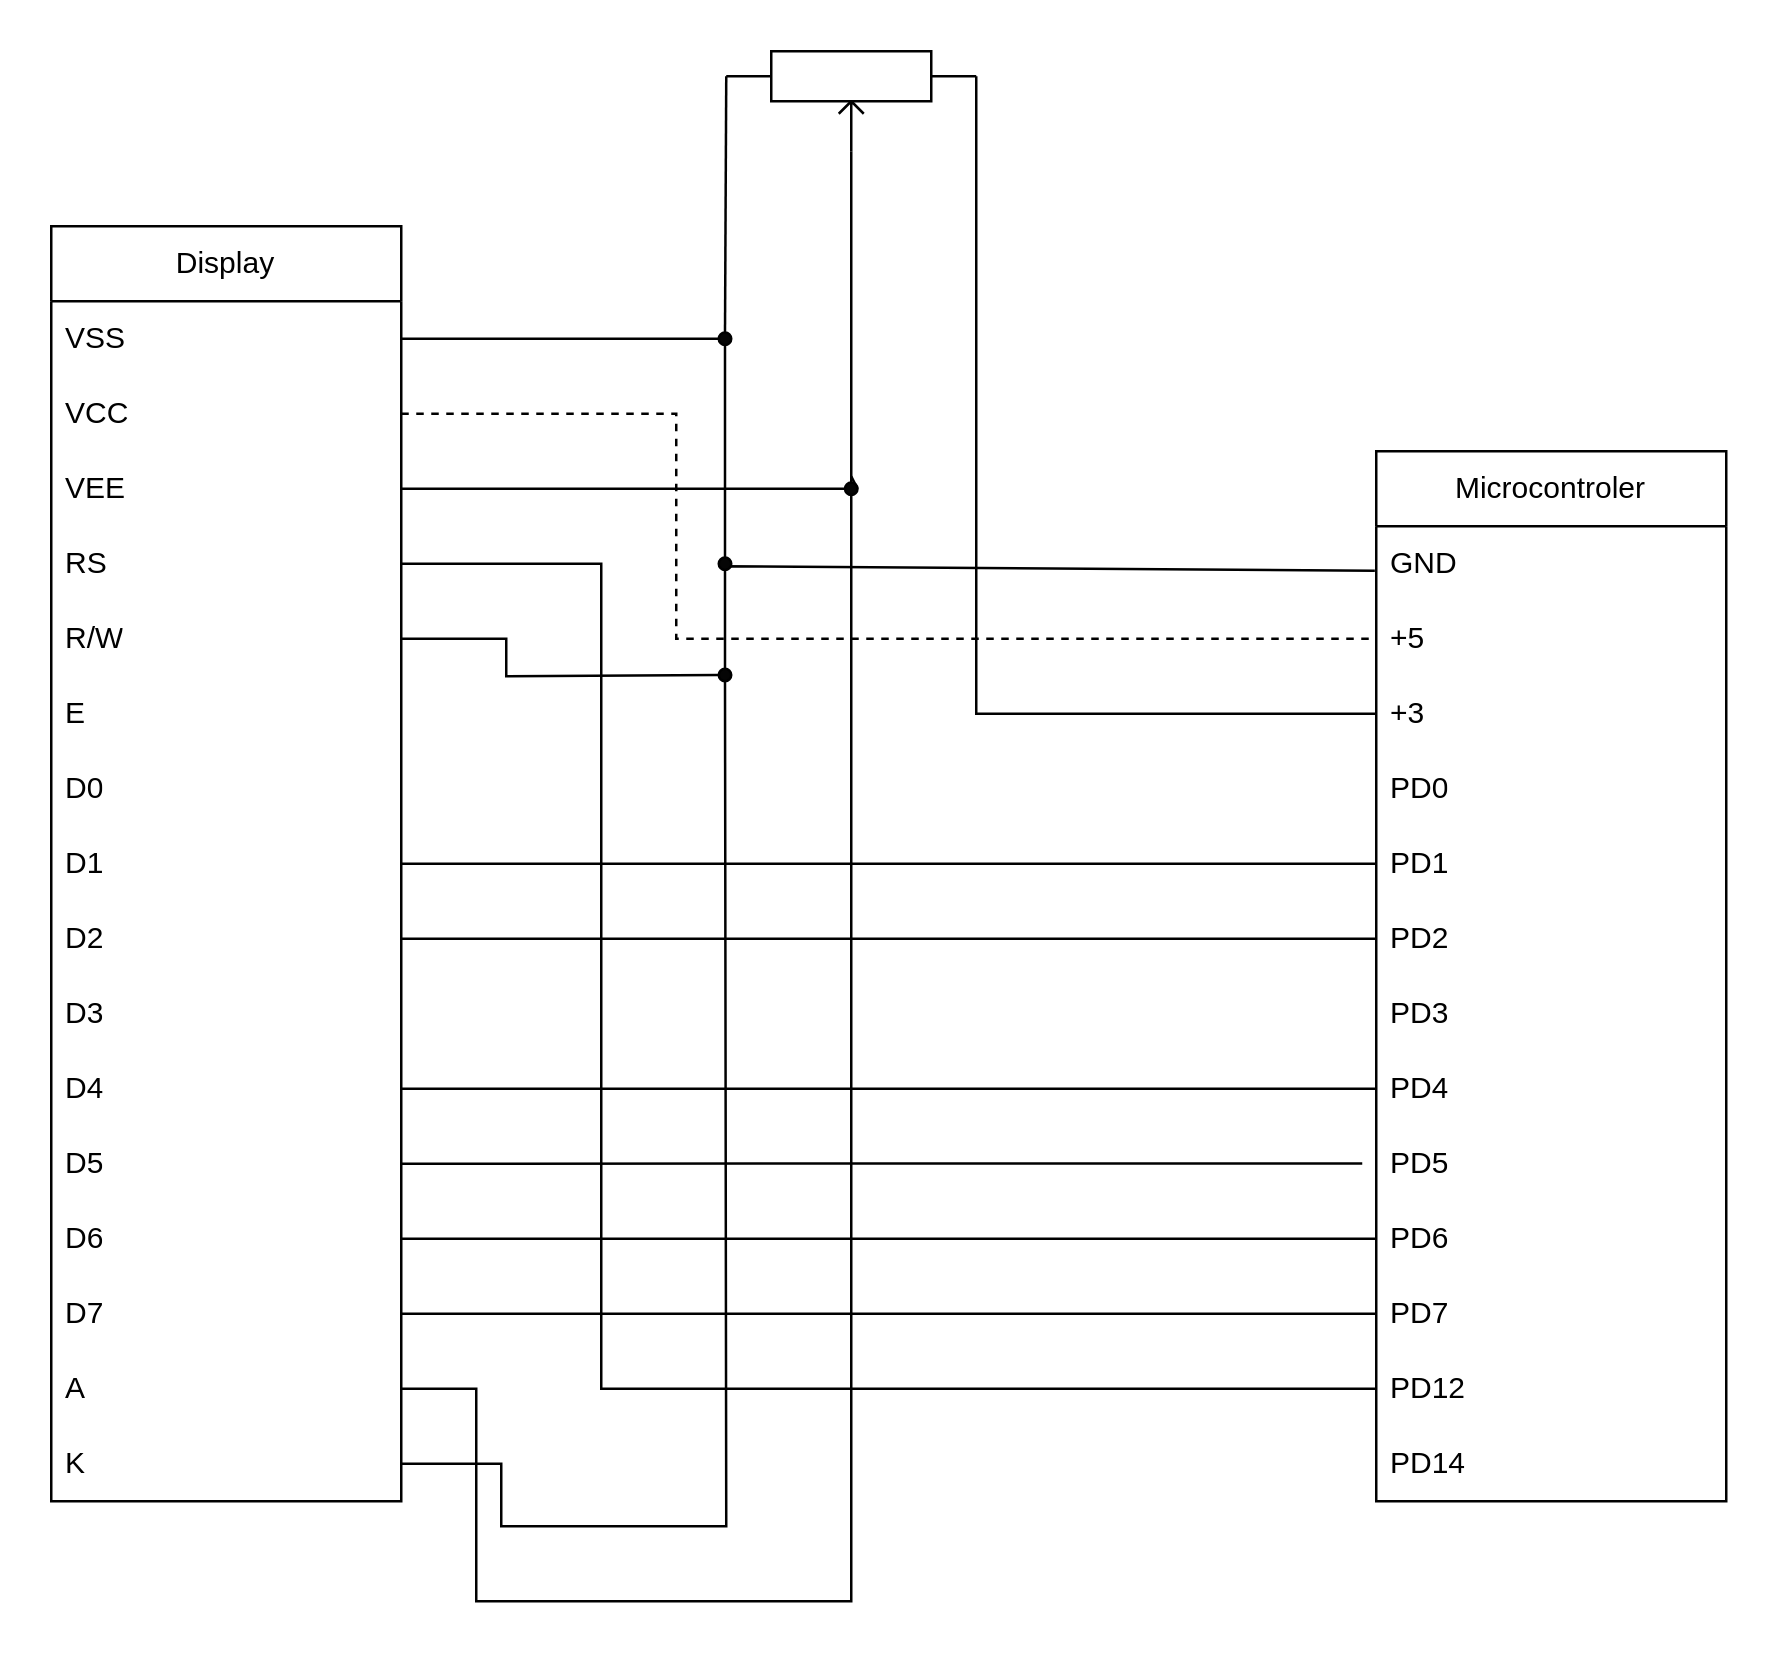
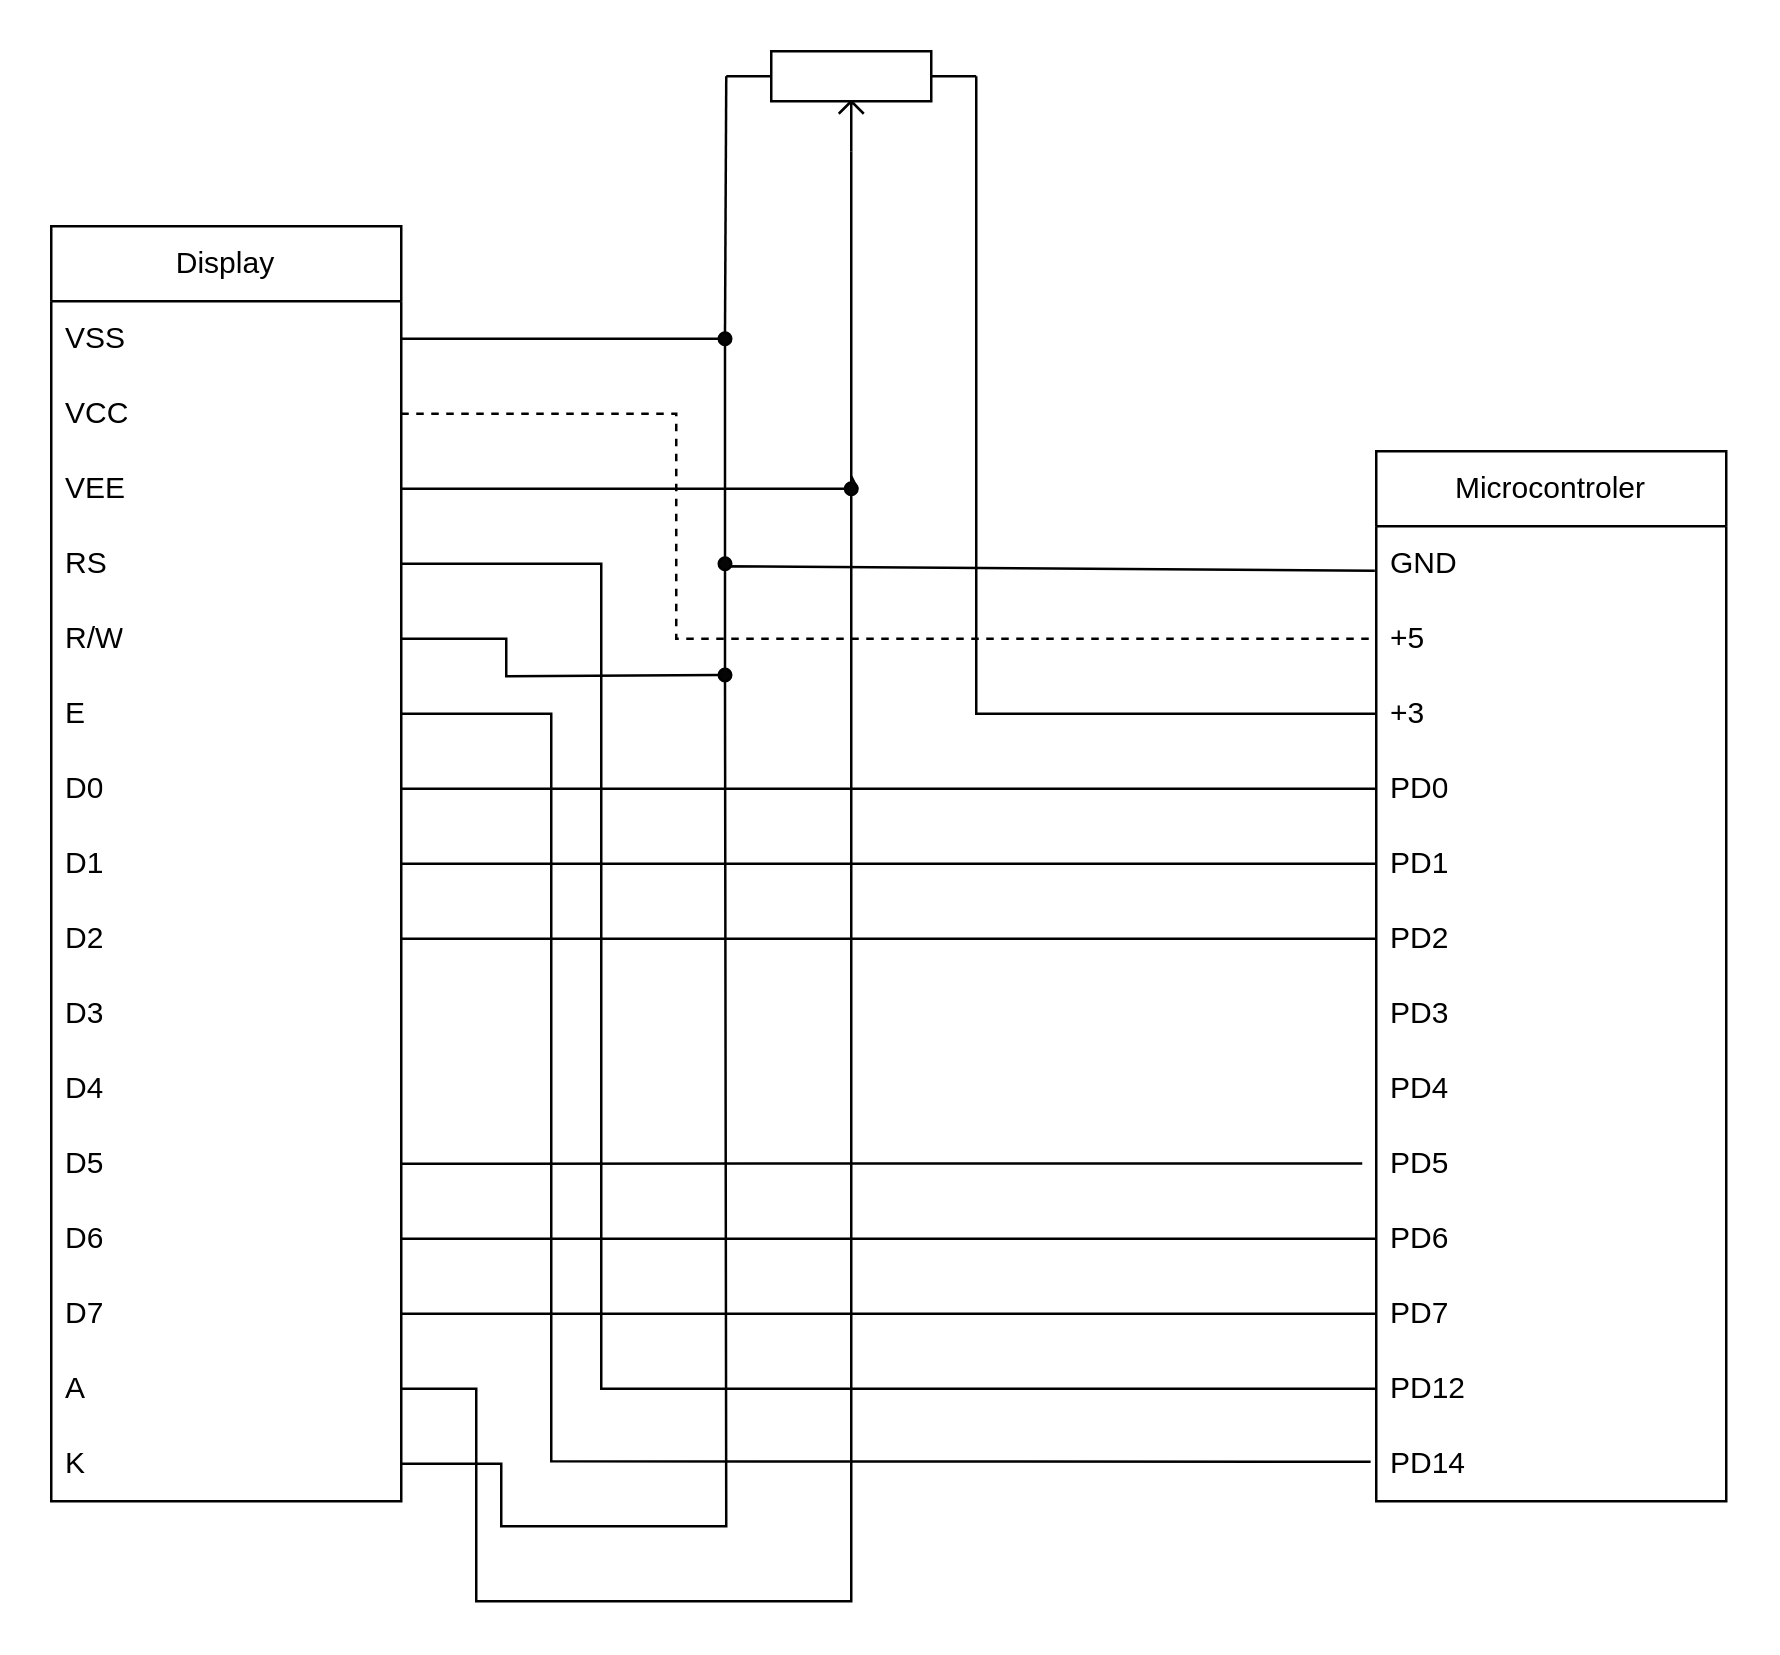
+ <mxCell id="34" value="" style="endArrow=none;html=1;rounded=0;exitX=1;exitY=0.5;exitDx=0;exitDy=0;entryX=0;entryY=0.5;entryDx=0;entryDy=0;" edge="1" parent="1" source="23" target="6"><mxGeometry width="50" height="50" relative="1" as="geometry"><mxPoint x="370" y="260" as="sourcePoint" /><mxPoint x="420" y="210" as="targetPoint" /></mxGeometry></mxCell>
- <mxCell id="37" value="" style="endArrow=none;html=1;rounded=0;exitX=1;exitY=0.5;exitDx=0;exitDy=0;" edge="1" parent="1" source="27" target="10"><mxGeometry width="50" height="50" relative="1" as="geometry"><mxPoint x="370" y="360" as="sourcePoint" /><mxPoint x="420" y="310" as="targetPoint" /></mxGeometry></mxCell>
+ <mxCell id="51" value="" style="endArrow=none;html=1;rounded=0;exitX=1;exitY=0.5;exitDx=0;exitDy=0;entryX=-0.016;entryY=0.474;entryDx=0;entryDy=0;entryPerimeter=0;" edge="1" parent="1" source="22" target="15"><mxGeometry width="50" height="50" relative="1" as="geometry"><mxPoint x="185" y="342" as="sourcePoint" /><mxPoint x="235" y="292" as="targetPoint" /><Array as="points"><mxPoint x="220" y="285" /><mxPoint x="220" y="584" /></Array></mxGeometry></mxCell>
